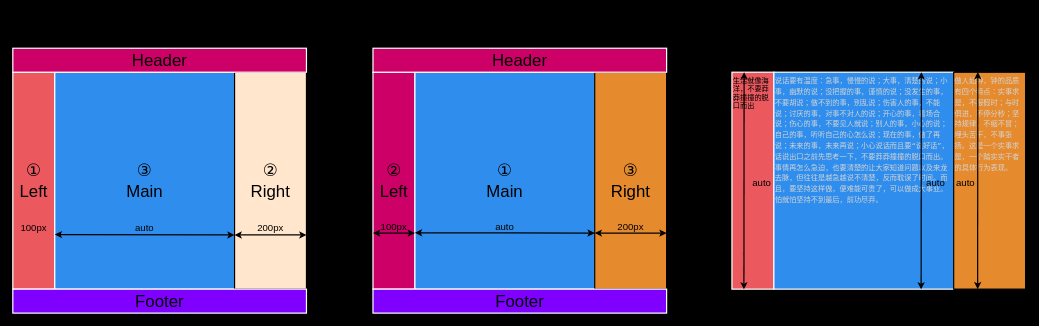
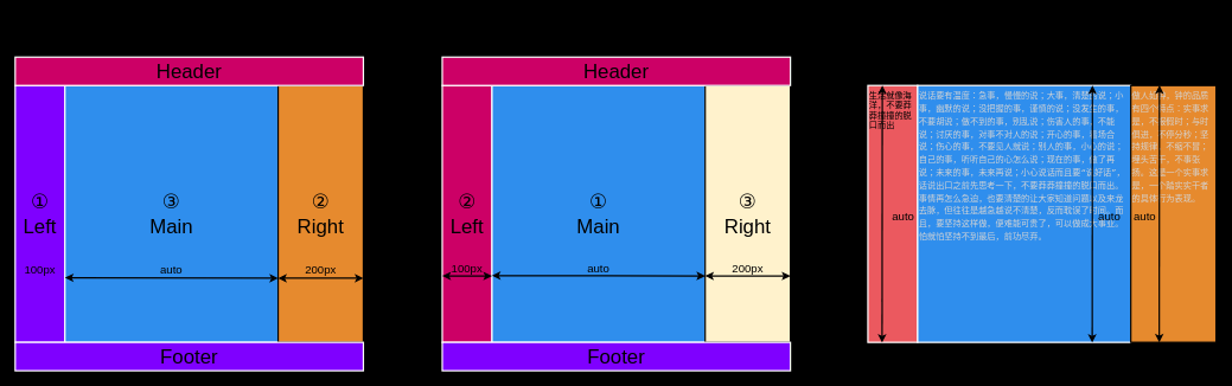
- <mxCell id="2" value="&lt;font style=&quot;font-size: 28px;&quot;&gt;①&lt;br&gt;Left&lt;/font&gt;" style="rounded=0;whiteSpace=wrap;html=1;fillColor=#EB595F;strokeWidth=2;strokeColor=#FFFFFF;" parent="1" vertex="1"><mxGeometry x="20" y="120" width="70" height="362" as="geometry" /></mxCell>
+ <mxCell id="2" value="&lt;font style=&quot;font-size: 28px;&quot;&gt;①&lt;br&gt;Left&lt;/font&gt;" style="rounded=0;whiteSpace=wrap;html=1;fillColor=#7f00ff;strokeWidth=2;strokeColor=#FFFFFF;" parent="1" vertex="1"><mxGeometry x="20" y="120" width="70" height="362" as="geometry" /></mxCell>
- <mxCell id="4" value="&lt;font style=&quot;font-size: 28px;&quot;&gt;②&lt;br&gt;Right&lt;/font&gt;" style="rounded=0;whiteSpace=wrap;html=1;fillColor=#ffe6cc;strokeWidth=2;" parent="1" vertex="1"><mxGeometry x="390" y="120" width="120" height="362" as="geometry" /></mxCell>
+ <mxCell id="4" value="&lt;font style=&quot;font-size: 28px;&quot;&gt;②&lt;br&gt;Right&lt;/font&gt;" style="rounded=0;whiteSpace=wrap;html=1;fillColor=#E68A2E;strokeWidth=2;" parent="1" vertex="1"><mxGeometry x="390" y="120" width="120" height="362" as="geometry" /></mxCell>
- <mxCell id="8" value="&lt;font style=&quot;font-size: 28px;&quot;&gt;③&lt;br&gt;Right&lt;/font&gt;" style="rounded=0;whiteSpace=wrap;html=1;fillColor=#E68A2E;strokeWidth=2;" parent="1" vertex="1"><mxGeometry x="991" y="120" width="120" height="362" as="geometry" /></mxCell>
+ <mxCell id="8" value="&lt;font style=&quot;font-size: 28px;&quot;&gt;③&lt;br&gt;Right&lt;/font&gt;" style="rounded=0;whiteSpace=wrap;html=1;fillColor=#fff2cc;strokeWidth=2;" parent="1" vertex="1"><mxGeometry x="991" y="120" width="120" height="362" as="geometry" /></mxCell>
